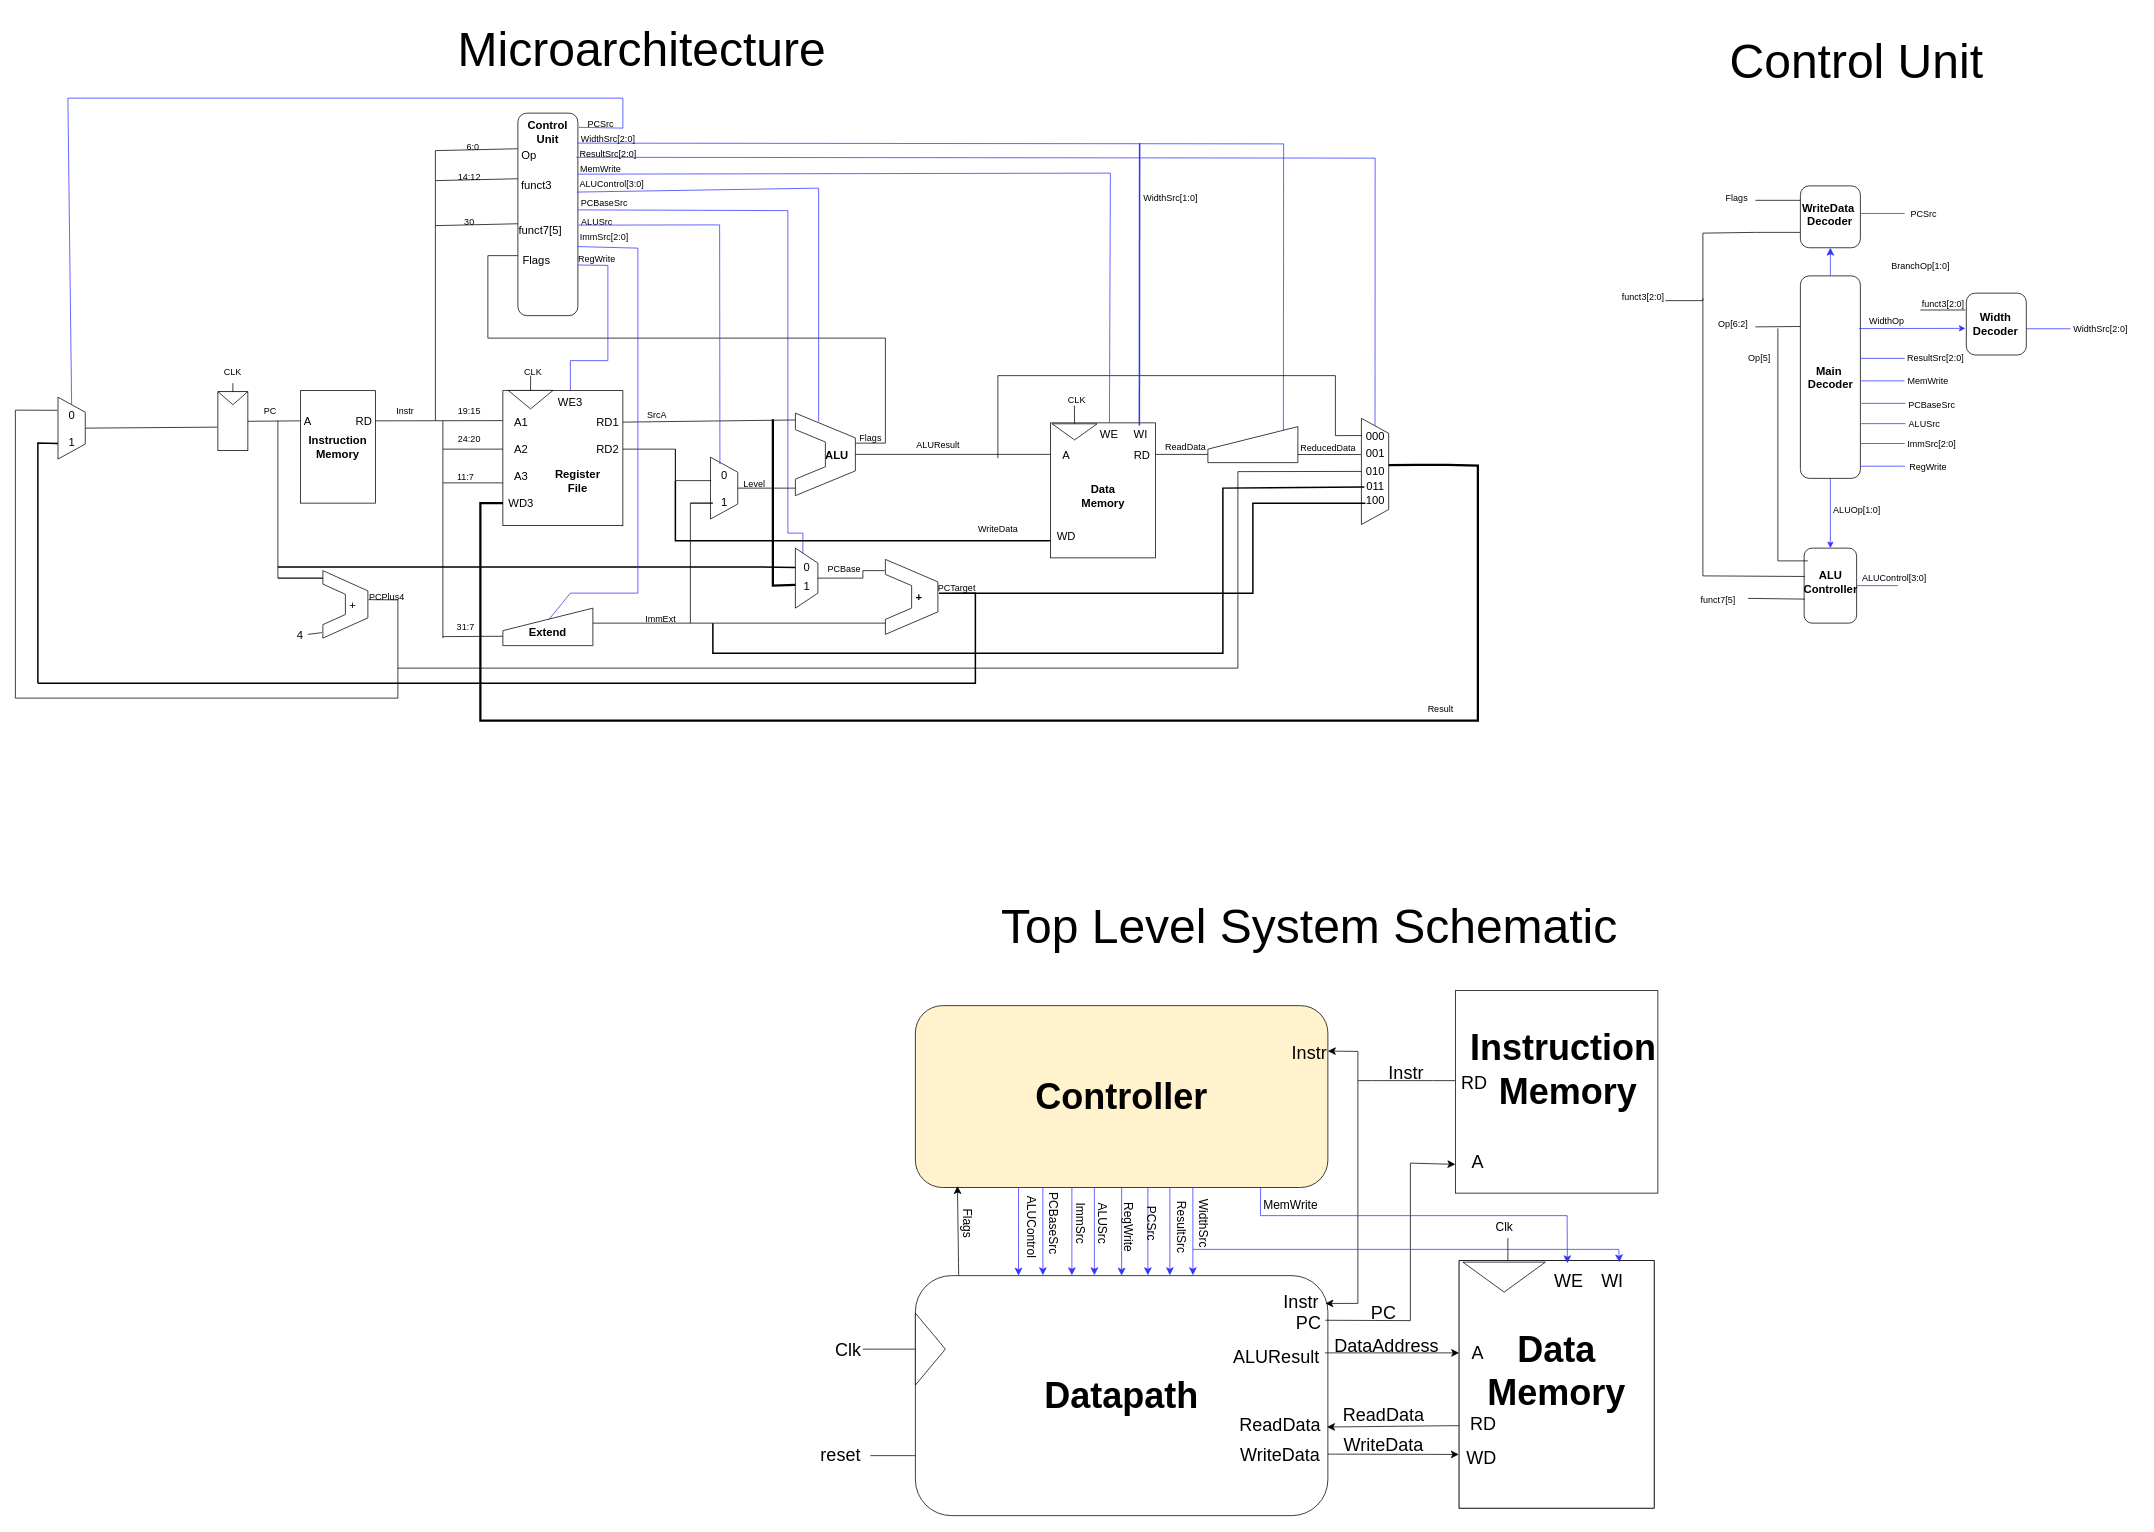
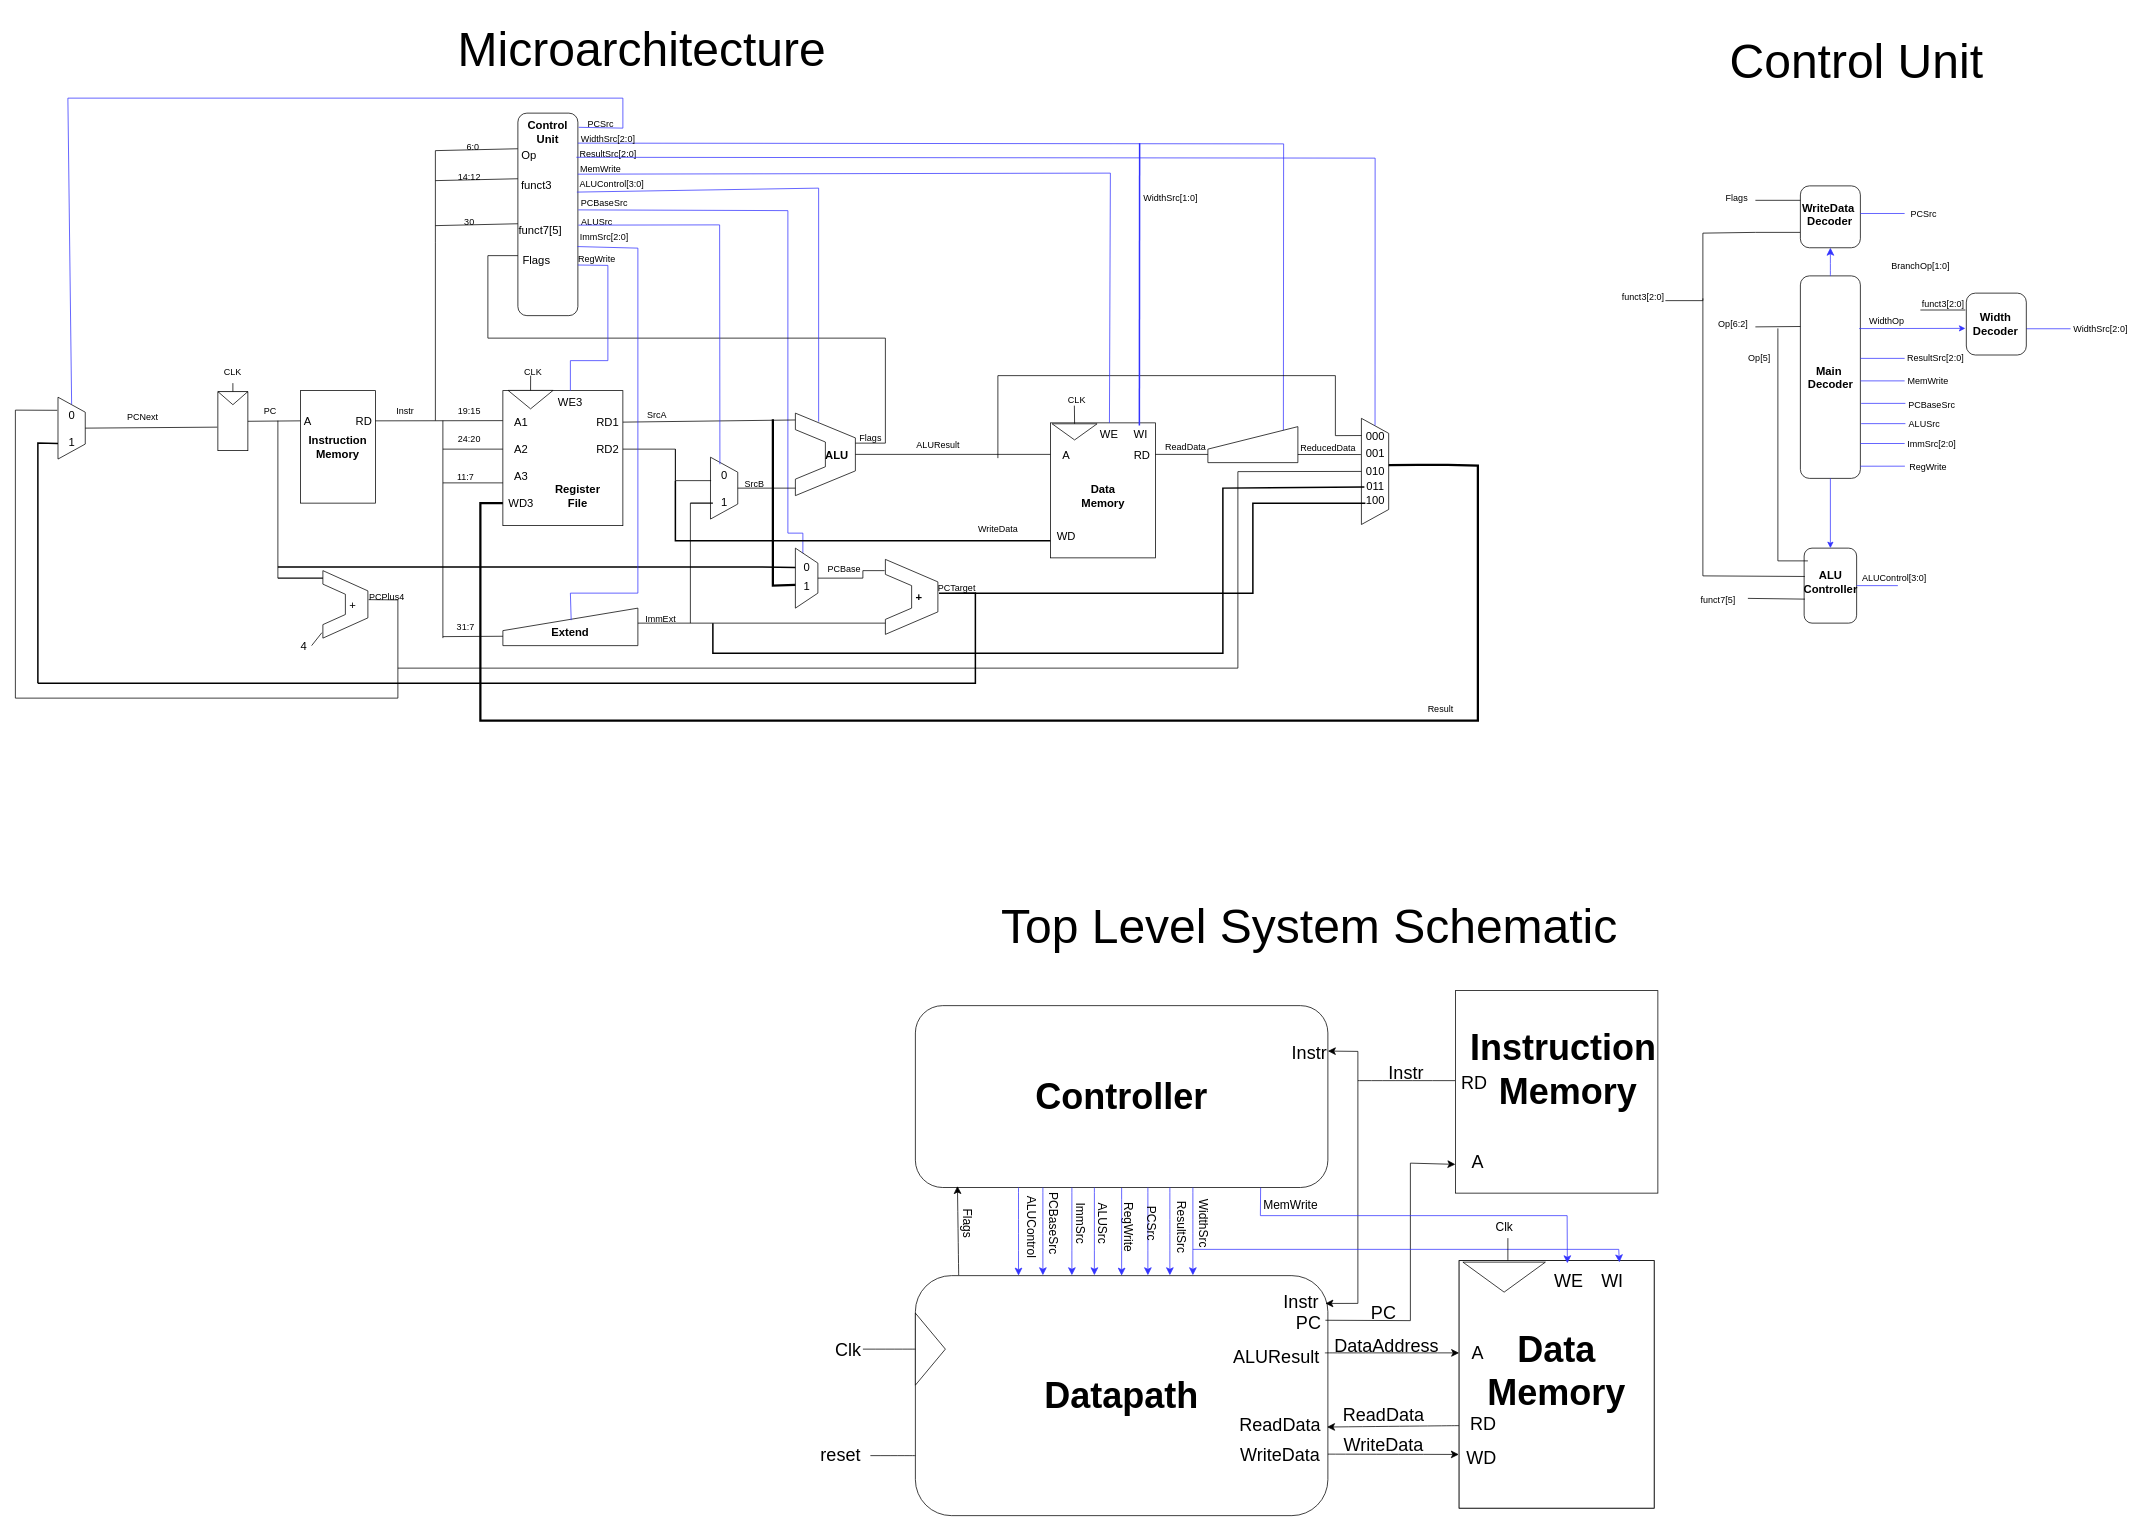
+ <mxCell id="23" value="PCNext" style="text;html=1;align=center;verticalAlign=middle;whiteSpace=wrap;rounded=0;" parent="1" vertex="1"><mxGeometry x="160" y="540" width="60" height="30" as="geometry" /></mxCell>
- <mxCell id="37" value="&lt;font style=&quot;font-size: 15px;&quot;&gt;&lt;b&gt;Register File&lt;/b&gt;&lt;/font&gt;" style="text;html=1;align=center;verticalAlign=middle;whiteSpace=wrap;rounded=0;" parent="27" vertex="1"><mxGeometry x="70" y="100" width="60" height="40" as="geometry" /></mxCell>
+ <mxCell id="37" value="&lt;font style=&quot;font-size: 15px;&quot;&gt;&lt;b&gt;Register File&lt;/b&gt;&lt;/font&gt;" style="text;html=1;align=center;verticalAlign=middle;whiteSpace=wrap;rounded=0;" parent="27" vertex="1"><mxGeometry x="70" y="120" width="60" height="40" as="geometry" /></mxCell>
- <mxCell id="85" value="Level" style="text;html=1;align=center;verticalAlign=middle;resizable=0;points=[];autosize=1;strokeColor=none;fillColor=none;" parent="1" vertex="1"><mxGeometry x="980" y="630" width="50" height="30" as="geometry" /></mxCell>
+ <mxCell id="85" value="SrcB" style="text;html=1;align=center;verticalAlign=middle;resizable=0;points=[];autosize=1;strokeColor=none;fillColor=none;" parent="1" vertex="1"><mxGeometry x="980" y="630" width="50" height="30" as="geometry" /></mxCell>
- <mxCell id="149" value="ALUOp[1:0]" style="text;html=1;align=center;verticalAlign=middle;resizable=0;points=[];autosize=1;strokeColor=none;fillColor=none;" parent="1" vertex="1"><mxGeometry x="2430" y="665" width="90" height="30" as="geometry" /></mxCell>
- <mxCell id="67" value="&lt;div&gt;&lt;br&gt;&lt;/div&gt;&lt;b&gt;&lt;font style=&quot;font-size: 15px;&quot;&gt;Extend&lt;/font&gt;&lt;/b&gt;" style="shape=manualInput;whiteSpace=wrap;html=1;" parent="1" vertex="1"><mxGeometry x="670" y="810" width="120" height="50" as="geometry" /></mxCell>
+ <mxCell id="67" value="&lt;div&gt;&lt;br&gt;&lt;/div&gt;&lt;b&gt;&lt;font style=&quot;font-size: 15px;&quot;&gt;Extend&lt;/font&gt;&lt;/b&gt;" style="shape=manualInput;whiteSpace=wrap;html=1;" parent="1" vertex="1"><mxGeometry x="670" y="810" width="180" height="50" as="geometry" /></mxCell>
- <mxCell id="20" value="&lt;font style=&quot;font-size: 15px;&quot;&gt;4&lt;/font&gt;" style="text;html=1;align=center;verticalAlign=middle;whiteSpace=wrap;rounded=0;" parent="1" vertex="1"><mxGeometry x="390" y="830" width="20" height="30" as="geometry" /></mxCell>
+ <mxCell id="20" value="&lt;font style=&quot;font-size: 15px;&quot;&gt;4&lt;/font&gt;" style="text;html=1;align=center;verticalAlign=middle;whiteSpace=wrap;rounded=0;" parent="1" vertex="1"><mxGeometry x="395" y="845" width="20" height="30" as="geometry" /></mxCell>
- <mxCell id="185" value="&lt;b style=&quot;&quot;&gt;&lt;font style=&quot;font-size: 48px;&quot;&gt;Controller&lt;/font&gt;&lt;/b&gt;" style="rounded=1;whiteSpace=wrap;html=1;fillColor=#fff2cc;" parent="1" vertex="1"><mxGeometry x="1220" y="1340" width="550" height="242.5" as="geometry" /></mxCell>
+ <mxCell id="185" value="&lt;b style=&quot;&quot;&gt;&lt;font style=&quot;font-size: 48px;&quot;&gt;Controller&lt;/font&gt;&lt;/b&gt;" style="rounded=1;whiteSpace=wrap;html=1;" parent="1" vertex="1"><mxGeometry x="1220" y="1340" width="550" height="242.5" as="geometry" /></mxCell>
